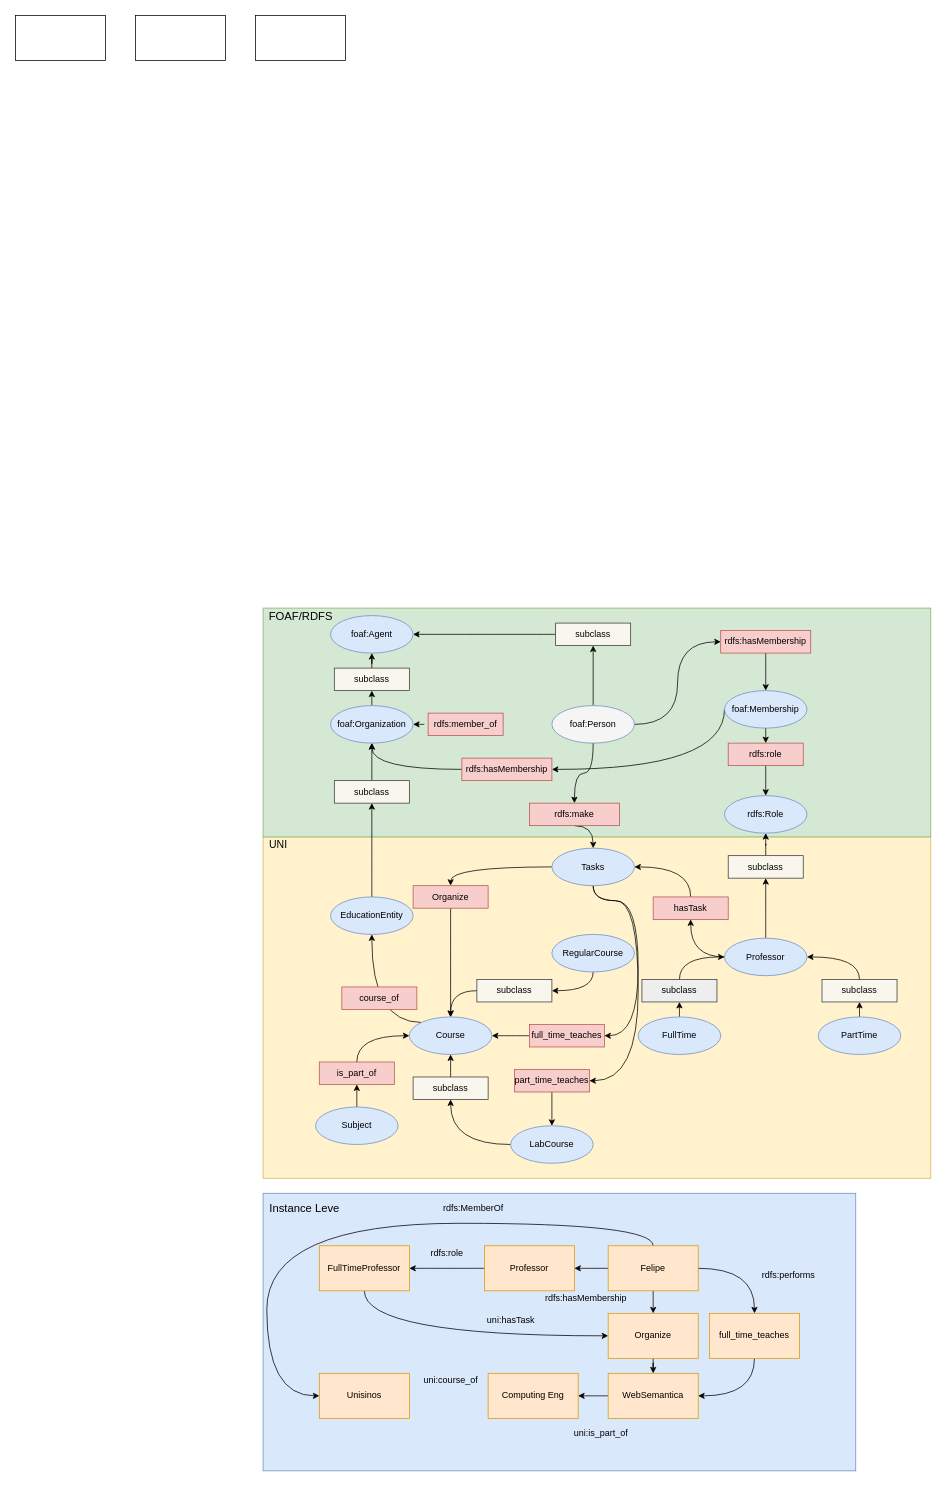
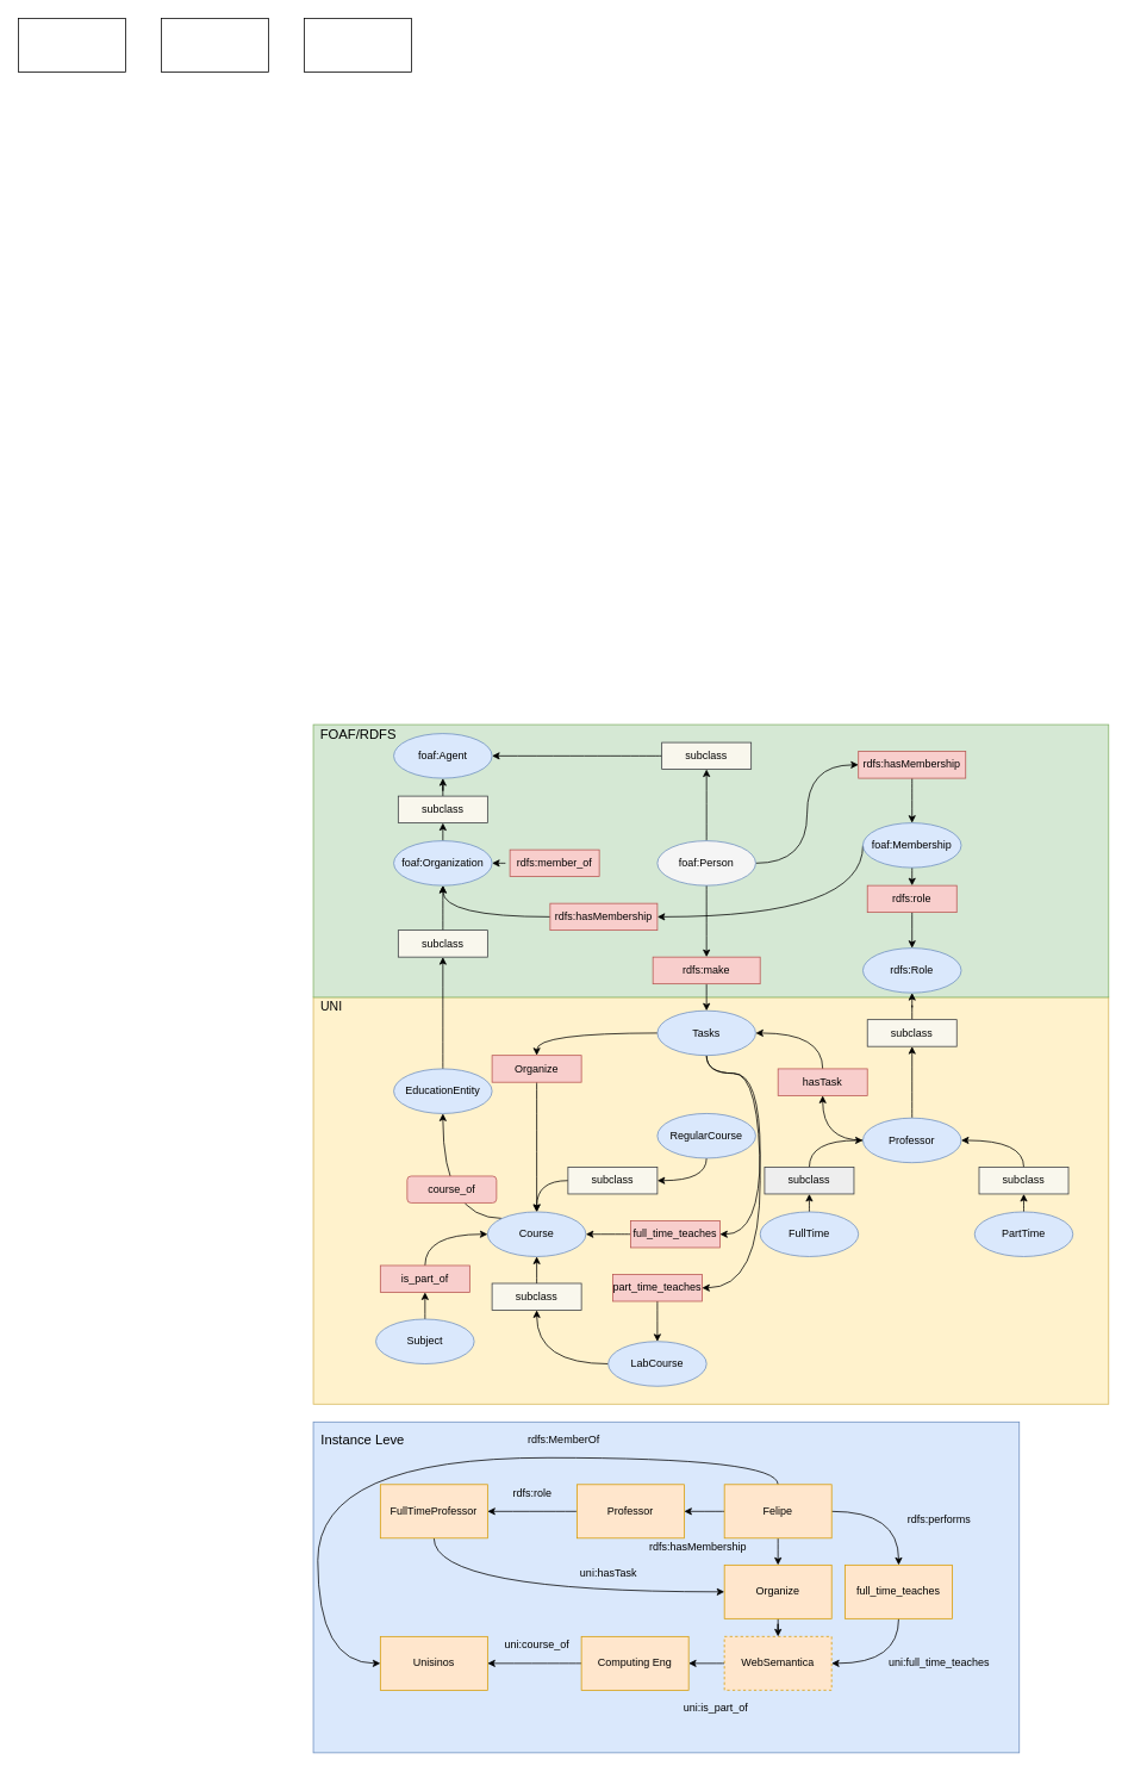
- <mxCell id="99" value="&lt;div&gt;rdfs:make&lt;/div&gt;" style="rounded=0;whiteSpace=wrap;html=1;fillColor=#f8cecc;strokeColor=#b85450;" vertex="1" parent="1"><mxGeometry x="705" y="1070" width="120" height="30" as="geometry" /></mxCell>
+ <mxCell id="99" value="&lt;div&gt;rdfs:make&lt;/div&gt;" style="rounded=0;whiteSpace=wrap;html=1;fillColor=#f8cecc;strokeColor=#b85450;" vertex="1" parent="1"><mxGeometry x="730" y="1070" width="120" height="30" as="geometry" /></mxCell>
- <mxCell id="47" value="&lt;div&gt;course_of&lt;/div&gt;" style="rounded=0;whiteSpace=wrap;html=1;fillColor=#f8cecc;strokeColor=#b85450;" vertex="1" parent="1"><mxGeometry x="455" y="1315" width="100" height="30" as="geometry" /></mxCell>
+ <mxCell id="47" value="&lt;div&gt;course_of&lt;/div&gt;" style="whiteSpace=wrap;html=1;fillColor=#f8cecc;strokeColor=#b85450;rounded=1;" vertex="1" parent="1"><mxGeometry x="455" y="1315" width="100" height="30" as="geometry" /></mxCell>
+ <mxCell id="67" style="edgeStyle=orthogonalEdgeStyle;curved=1;rounded=0;orthogonalLoop=1;jettySize=auto;html=1;exitX=0;exitY=0.5;exitDx=0;exitDy=0;entryX=1;entryY=0.5;entryDx=0;entryDy=0;" edge="1" parent="1" source="68" target="66"><mxGeometry relative="1" as="geometry" /></mxCell>
- <mxCell id="70" value="WebSemantica" style="rounded=0;whiteSpace=wrap;html=1;fillColor=#ffe6cc;strokeColor=#d79b00;" vertex="1" parent="1"><mxGeometry x="810" y="1830" width="120" height="60" as="geometry" /></mxCell>
+ <mxCell id="70" value="WebSemantica" style="rounded=0;whiteSpace=wrap;html=1;fillColor=#ffe6cc;strokeColor=#d79b00;dashed=1;" vertex="1" parent="1"><mxGeometry x="810" y="1830" width="120" height="60" as="geometry" /></mxCell>
+ <mxCell id="81" value="uni:full_time_teaches" style="text;html=1;align=center;verticalAlign=middle;resizable=0;points=[];autosize=1;strokeColor=none;" vertex="1" parent="1"><mxGeometry x="985" y="1850" width="130" height="20" as="geometry" /></mxCell>
